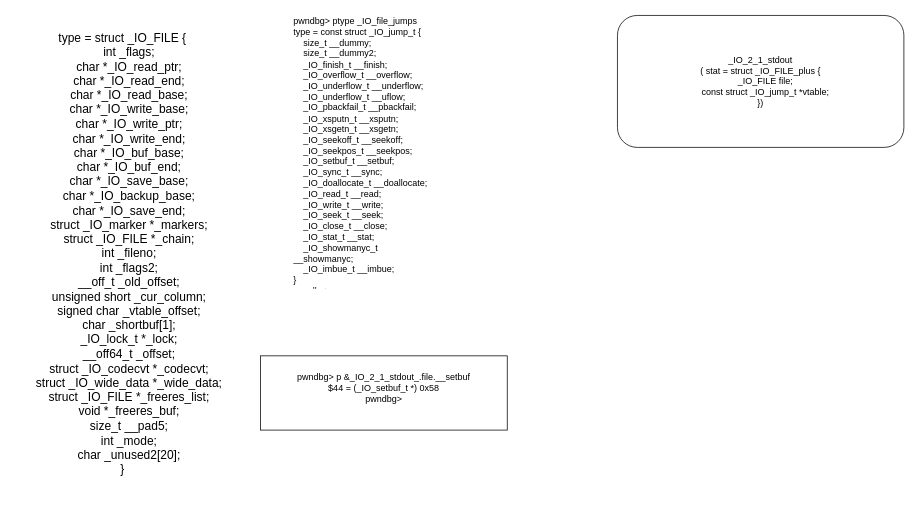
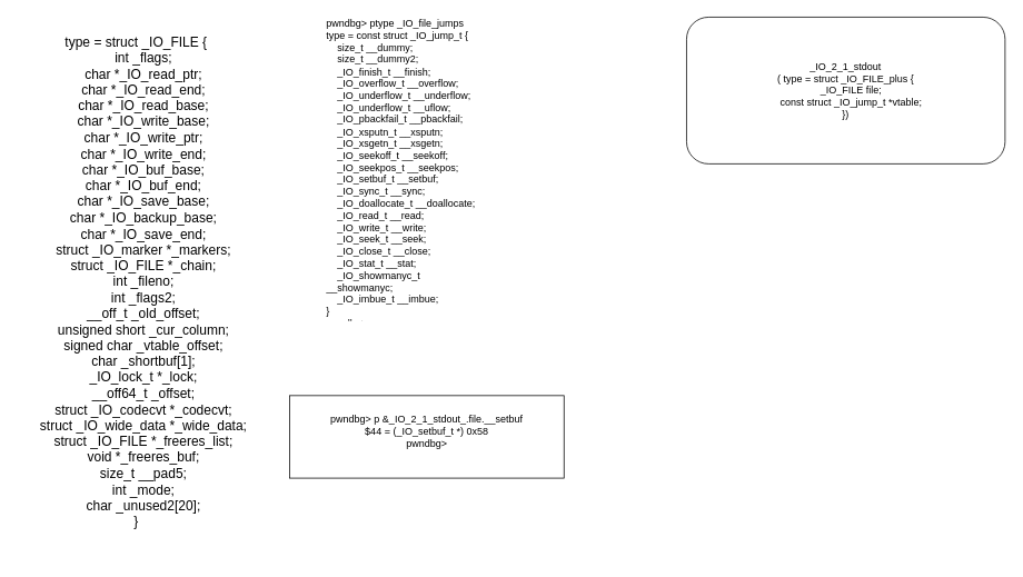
- <mxCell id="3" value="_IO_2_1_stdout&lt;br&gt;( stat = struct _IO_FILE_plus {&lt;br&gt;&amp;nbsp;&amp;nbsp;&amp;nbsp; _IO_FILE file;&lt;br&gt;&amp;nbsp;&amp;nbsp;&amp;nbsp; const struct _IO_jump_t *vtable;&lt;br&gt;})" style="rounded=1;whiteSpace=wrap;html=1;" vertex="1" parent="1"><mxGeometry x="823" y="20" width="382" height="176" as="geometry" /></mxCell>
+ <mxCell id="3" value="_IO_2_1_stdout&lt;br&gt;( type = struct _IO_FILE_plus {&lt;br&gt;&amp;nbsp;&amp;nbsp;&amp;nbsp; _IO_FILE file;&lt;br&gt;&amp;nbsp;&amp;nbsp;&amp;nbsp; const struct _IO_jump_t *vtable;&lt;br&gt;})" style="rounded=1;whiteSpace=wrap;html=1;" vertex="1" parent="1"><mxGeometry x="823" y="20" width="382" height="176" as="geometry" /></mxCell>
